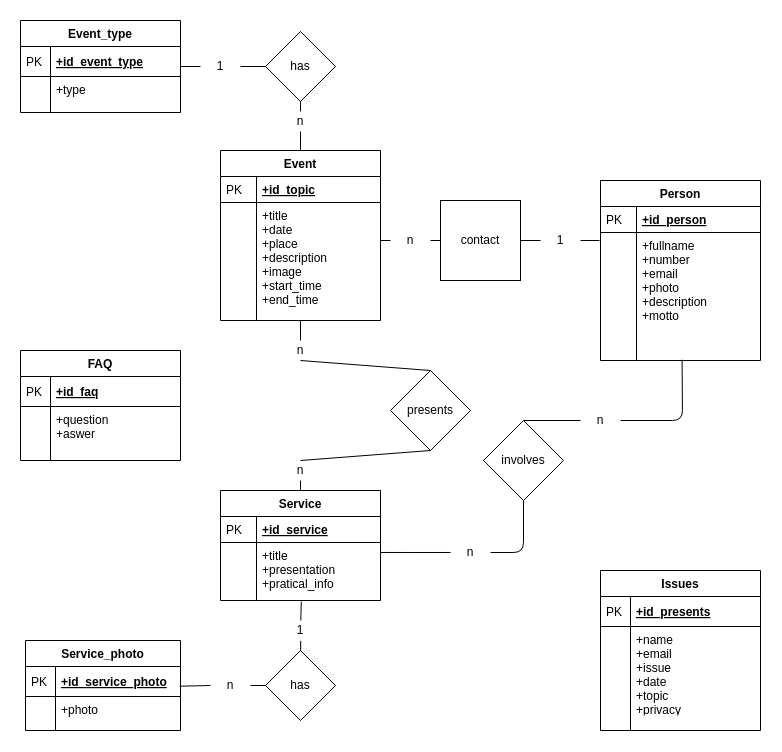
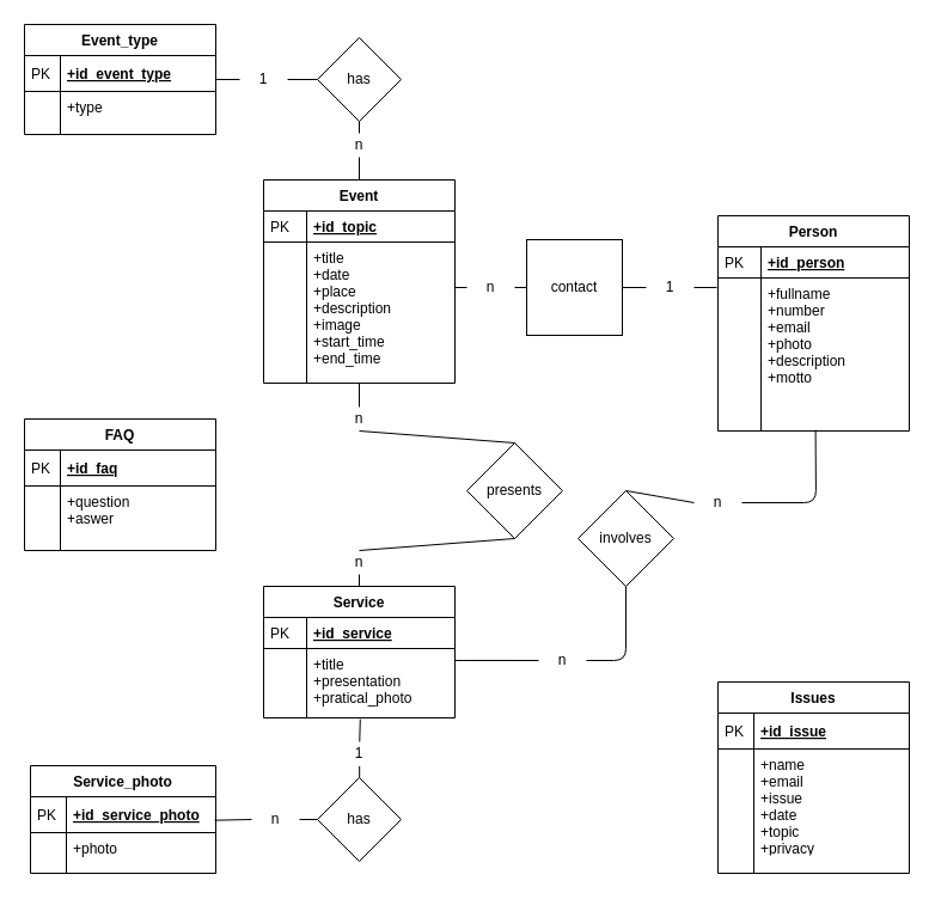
- <mxCell id="10" value="involves" style="rhombus;whiteSpace=wrap;html=1;" parent="1" vertex="1"><mxGeometry x="483" y="420" width="80" height="80" as="geometry" /></mxCell>
+ <mxCell id="10" value="involves" style="rhombus;whiteSpace=wrap;html=1;" parent="1" vertex="1"><mxGeometry x="483" y="410" width="80" height="80" as="geometry" /></mxCell>
- <mxCell id="50" value="+title&#10;+presentation&#10;+pratical_info" style="shape=partialRectangle;top=0;left=0;right=0;bottom=0;align=left;verticalAlign=top;fillColor=none;spacingLeft=40;spacingRight=4;overflow=hidden;rotatable=0;points=[[0,0.5],[1,0.5]];portConstraint=eastwest;dropTarget=0;rounded=0;shadow=0;strokeWidth=1;" parent="47" vertex="1"><mxGeometry y="52" width="160" height="58" as="geometry" /></mxCell>
+ <mxCell id="50" value="+title&#10;+presentation&#10;+pratical_photo" style="shape=partialRectangle;top=0;left=0;right=0;bottom=0;align=left;verticalAlign=top;fillColor=none;spacingLeft=40;spacingRight=4;overflow=hidden;rotatable=0;points=[[0,0.5],[1,0.5]];portConstraint=eastwest;dropTarget=0;rounded=0;shadow=0;strokeWidth=1;" parent="47" vertex="1"><mxGeometry y="52" width="160" height="58" as="geometry" /></mxCell>
- <mxCell id="74" value="+id_presents" style="shape=partialRectangle;top=0;left=0;right=0;bottom=1;align=left;verticalAlign=middle;fillColor=none;spacingLeft=34;spacingRight=4;overflow=hidden;rotatable=0;points=[[0,0.5],[1,0.5]];portConstraint=eastwest;dropTarget=0;fontStyle=5;fontSize=12;" parent="73" vertex="1"><mxGeometry y="26" width="160" height="30" as="geometry" /></mxCell>
+ <mxCell id="74" value="+id_issue" style="shape=partialRectangle;top=0;left=0;right=0;bottom=1;align=left;verticalAlign=middle;fillColor=none;spacingLeft=34;spacingRight=4;overflow=hidden;rotatable=0;points=[[0,0.5],[1,0.5]];portConstraint=eastwest;dropTarget=0;fontStyle=5;fontSize=12;" parent="73" vertex="1"><mxGeometry y="26" width="160" height="30" as="geometry" /></mxCell>
